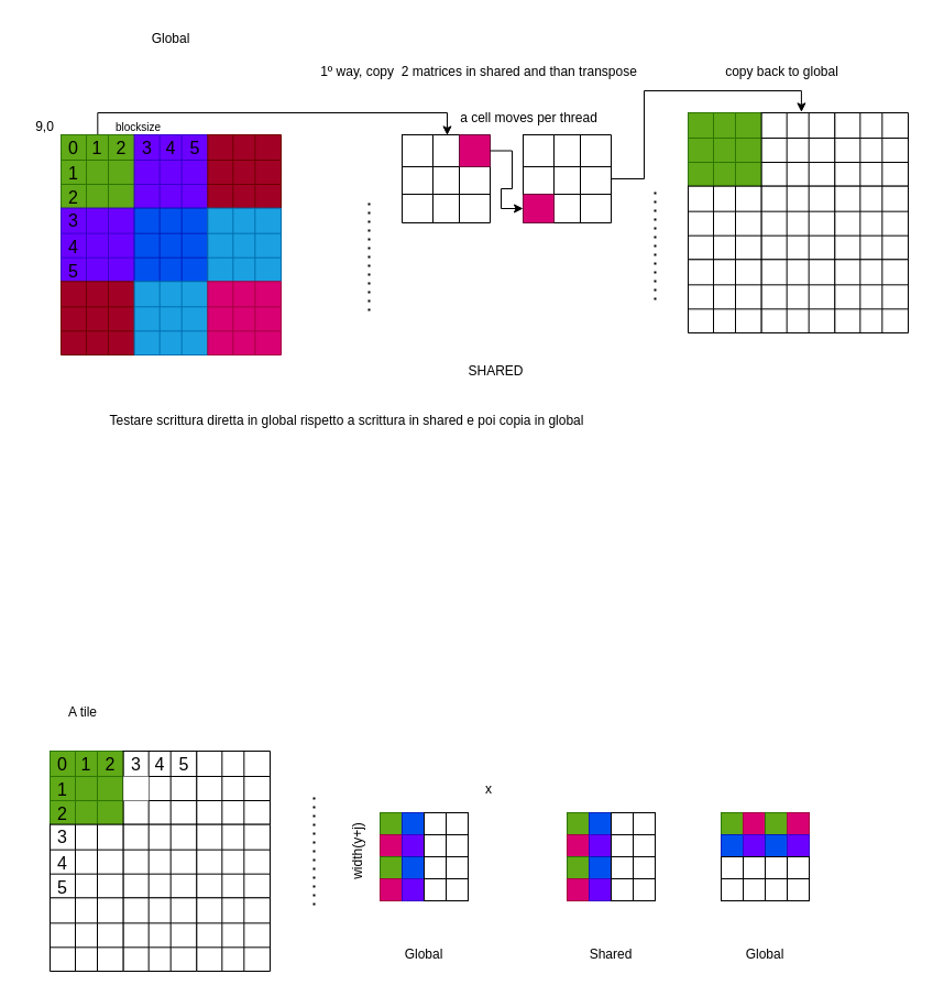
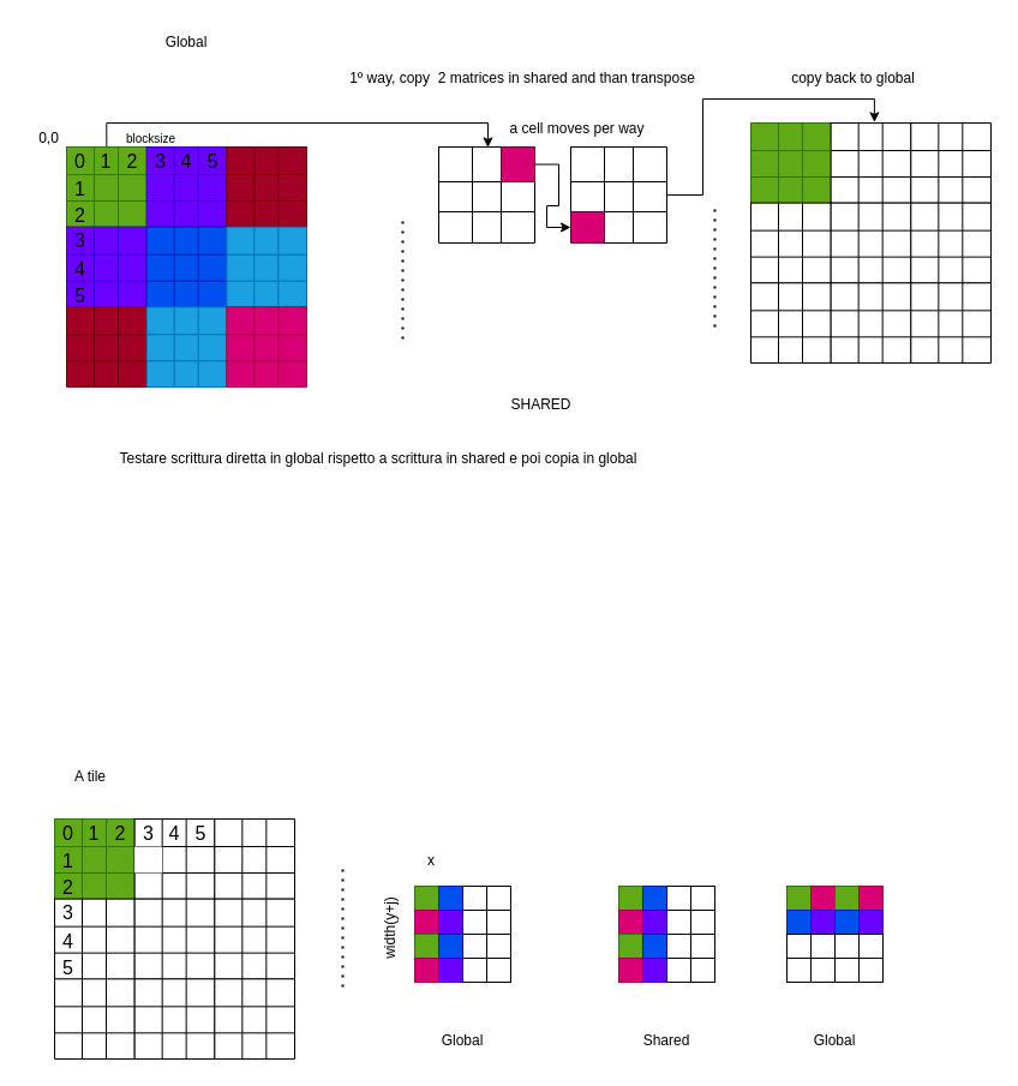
- <mxCell id="274" value="a cell moves per thread" style="text;html=1;align=center;verticalAlign=middle;resizable=0;points=[];autosize=1;strokeColor=none;fillColor=none;" parent="1" vertex="1"><mxGeometry x="405" y="92" width="150" height="30" as="geometry" /></mxCell>
+ <mxCell id="274" value="a cell moves per way" style="text;html=1;align=center;verticalAlign=middle;resizable=0;points=[];autosize=1;strokeColor=none;fillColor=none;" parent="1" vertex="1"><mxGeometry x="405" y="92" width="150" height="30" as="geometry" /></mxCell>
- <mxCell id="137" value="9,0" style="text;html=1;align=center;verticalAlign=middle;resizable=0;points=[];autosize=1;strokeColor=none;fillColor=none;" parent="1" vertex="1"><mxGeometry x="20" y="100" width="40" height="30" as="geometry" /></mxCell>
+ <mxCell id="137" value="0,0" style="text;html=1;align=center;verticalAlign=middle;resizable=0;points=[];autosize=1;strokeColor=none;fillColor=none;" parent="1" vertex="1"><mxGeometry x="20" y="100" width="40" height="30" as="geometry" /></mxCell>
- <mxCell id="397" value="x" style="text;html=1;align=center;verticalAlign=middle;whiteSpace=wrap;rounded=0;" parent="1" vertex="1"><mxGeometry x="414" y="702" width="60" height="30" as="geometry" /></mxCell>
+ <mxCell id="397" value="x" style="text;html=1;align=center;verticalAlign=middle;whiteSpace=wrap;rounded=0;" parent="1" vertex="1"><mxGeometry x="329" y="702" width="60" height="30" as="geometry" /></mxCell>
